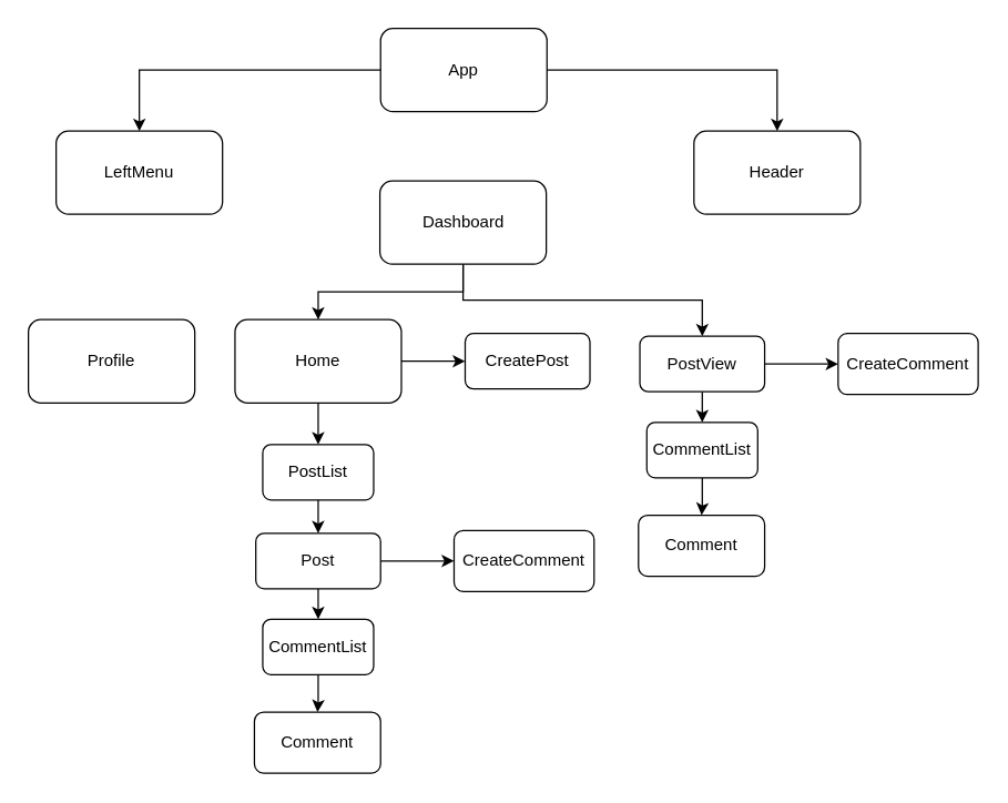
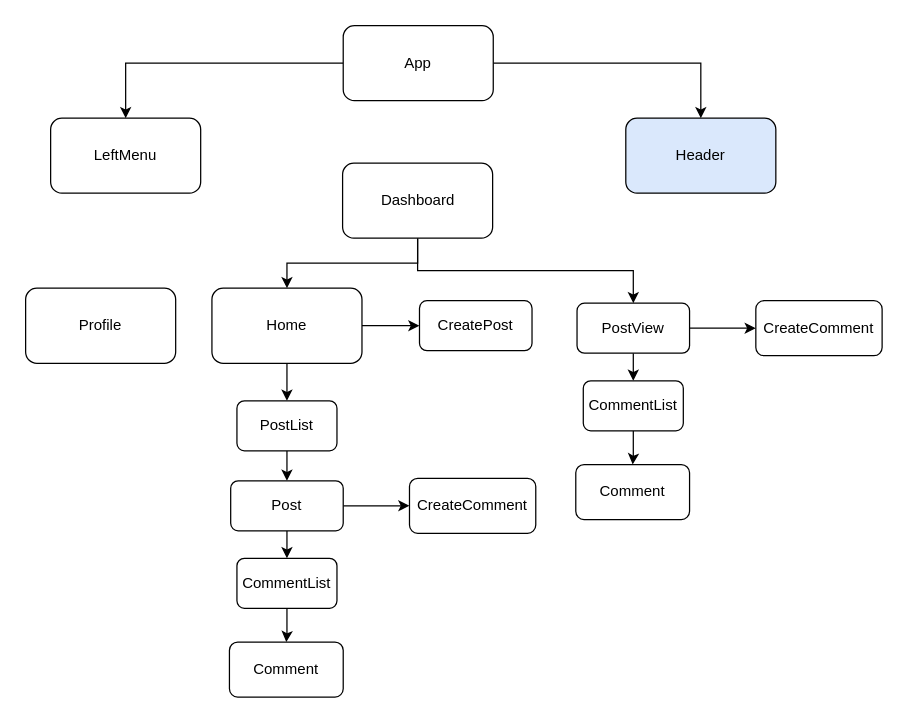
- <mxCell id="9" value="Header" style="whiteSpace=wrap;html=1;rounded=1;" vertex="1" parent="1"><mxGeometry x="500" y="94" width="120" height="60" as="geometry" /></mxCell>
+ <mxCell id="9" value="Header" style="whiteSpace=wrap;html=1;rounded=1;fillColor=#dae8fc;" vertex="1" parent="1"><mxGeometry x="500" y="94" width="120" height="60" as="geometry" /></mxCell>
